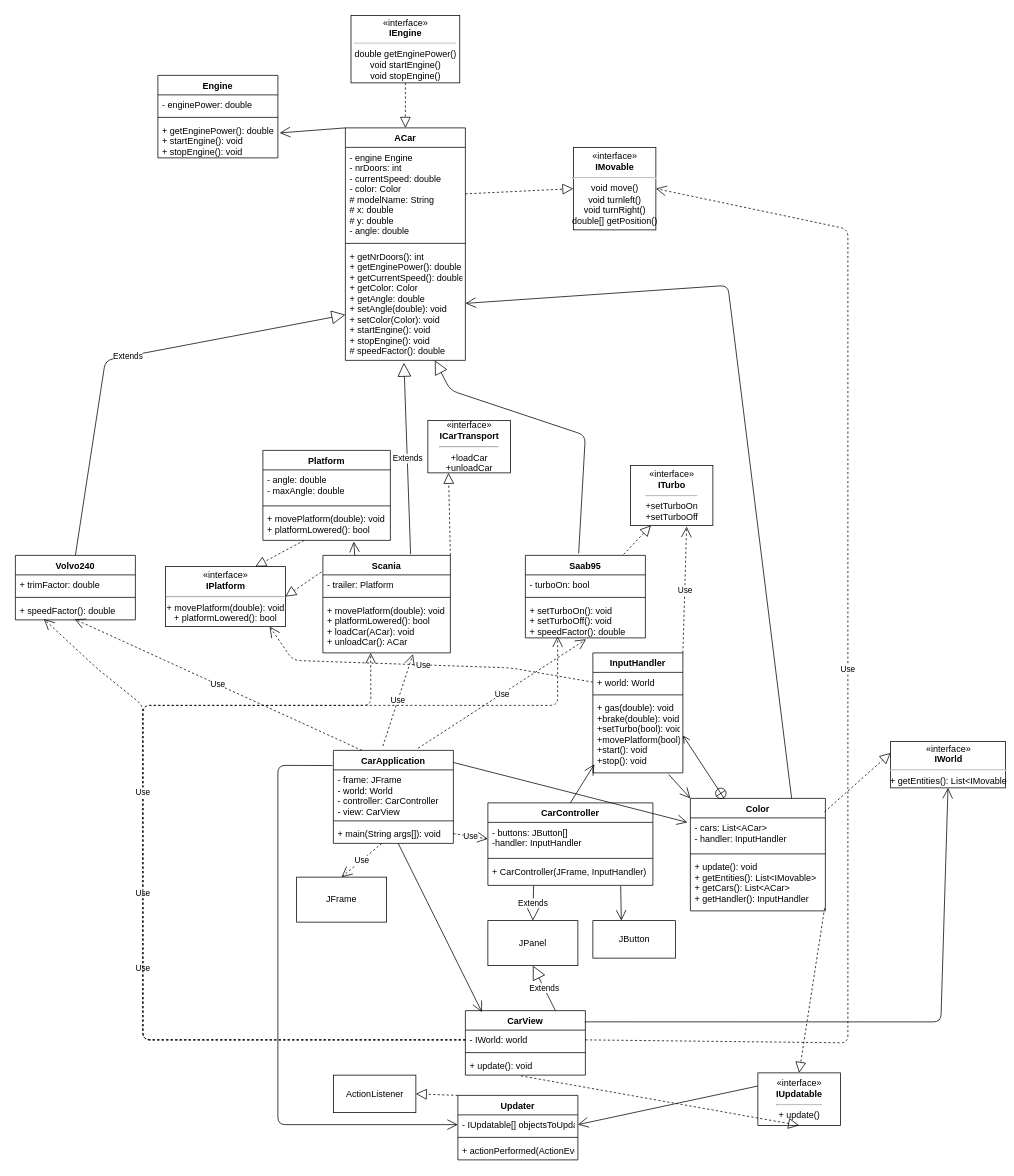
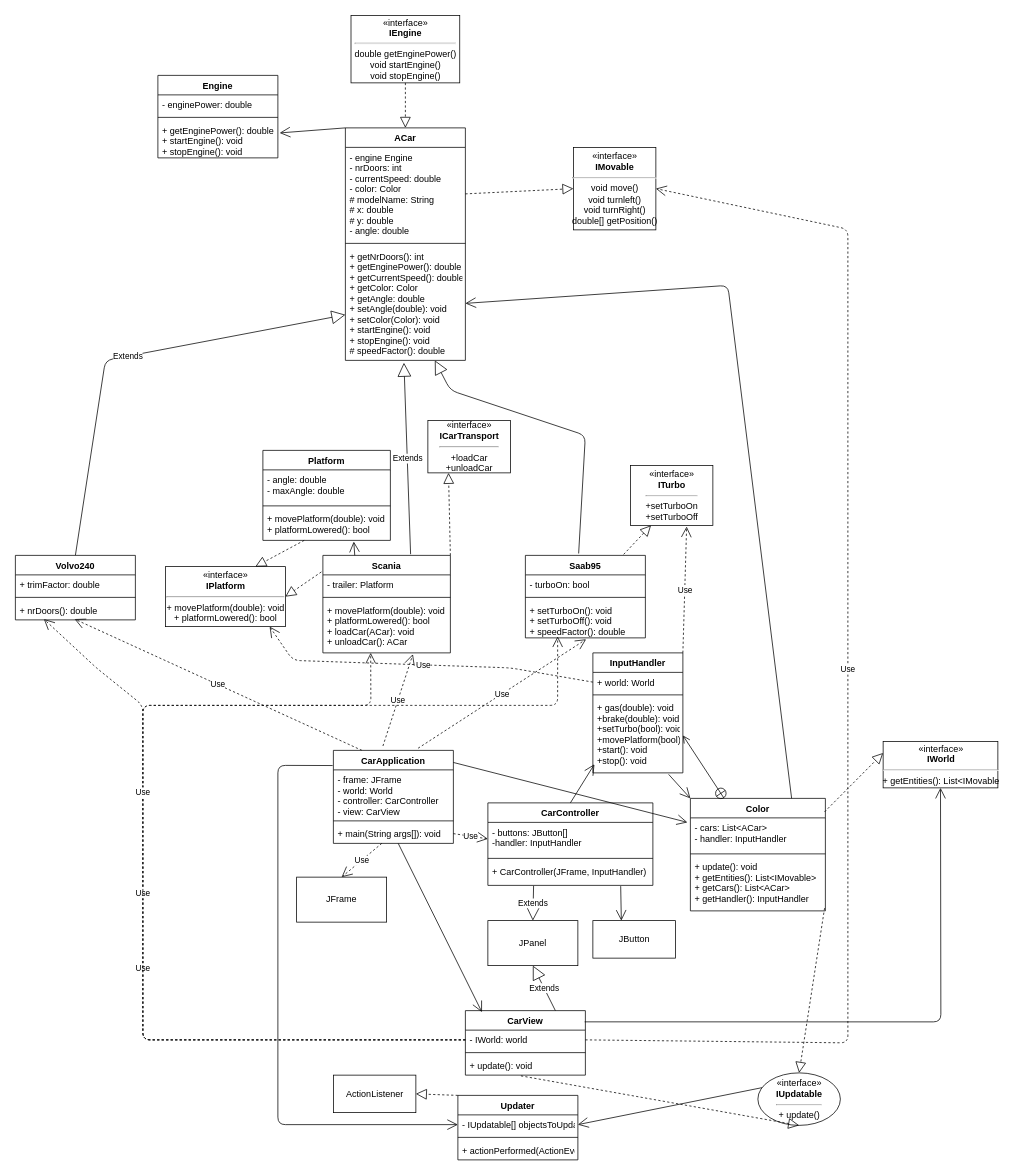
- <mxCell id="49" value="+ speedFactor(): double" style="text;strokeColor=none;fillColor=none;align=left;verticalAlign=top;spacingLeft=4;spacingRight=4;overflow=hidden;rotatable=0;points=[[0,0.5],[1,0.5]];portConstraint=eastwest;" parent="46" vertex="1"><mxGeometry y="60" width="160" height="26" as="geometry" /></mxCell>
+ <mxCell id="49" value="+ nrDoors(): double" style="text;strokeColor=none;fillColor=none;align=left;verticalAlign=top;spacingLeft=4;spacingRight=4;overflow=hidden;rotatable=0;points=[[0,0.5],[1,0.5]];portConstraint=eastwest;" parent="46" vertex="1"><mxGeometry y="60" width="160" height="26" as="geometry" /></mxCell>
- <mxCell id="80" value="«interface»&lt;br&gt;&lt;b&gt;IWorld&lt;/b&gt;&lt;hr&gt;+ getEntities(): List&amp;lt;IMovable" style="html=1;" parent="1" vertex="1"><mxGeometry x="1187" y="988" width="153" height="62" as="geometry" /></mxCell>
+ <mxCell id="80" value="«interface»&lt;br&gt;&lt;b&gt;IWorld&lt;/b&gt;&lt;hr&gt;+ getEntities(): List&amp;lt;IMovable" style="html=1;" parent="1" vertex="1"><mxGeometry x="1177" y="988" width="153" height="62" as="geometry" /></mxCell>
- <mxCell id="52" value="«interface»&lt;br&gt;&lt;b&gt;IUpdatable&lt;/b&gt;&lt;hr&gt;+ update()" style="html=1;" parent="1" vertex="1"><mxGeometry x="1010" y="1430" width="110" height="70" as="geometry" /></mxCell>
+ <mxCell id="52" value="«interface»&lt;br&gt;&lt;b&gt;IUpdatable&lt;/b&gt;&lt;hr&gt;+ update()" style="ellipse;html=1;" parent="1" vertex="1"><mxGeometry x="1010" y="1430" width="110" height="70" as="geometry" /></mxCell>
